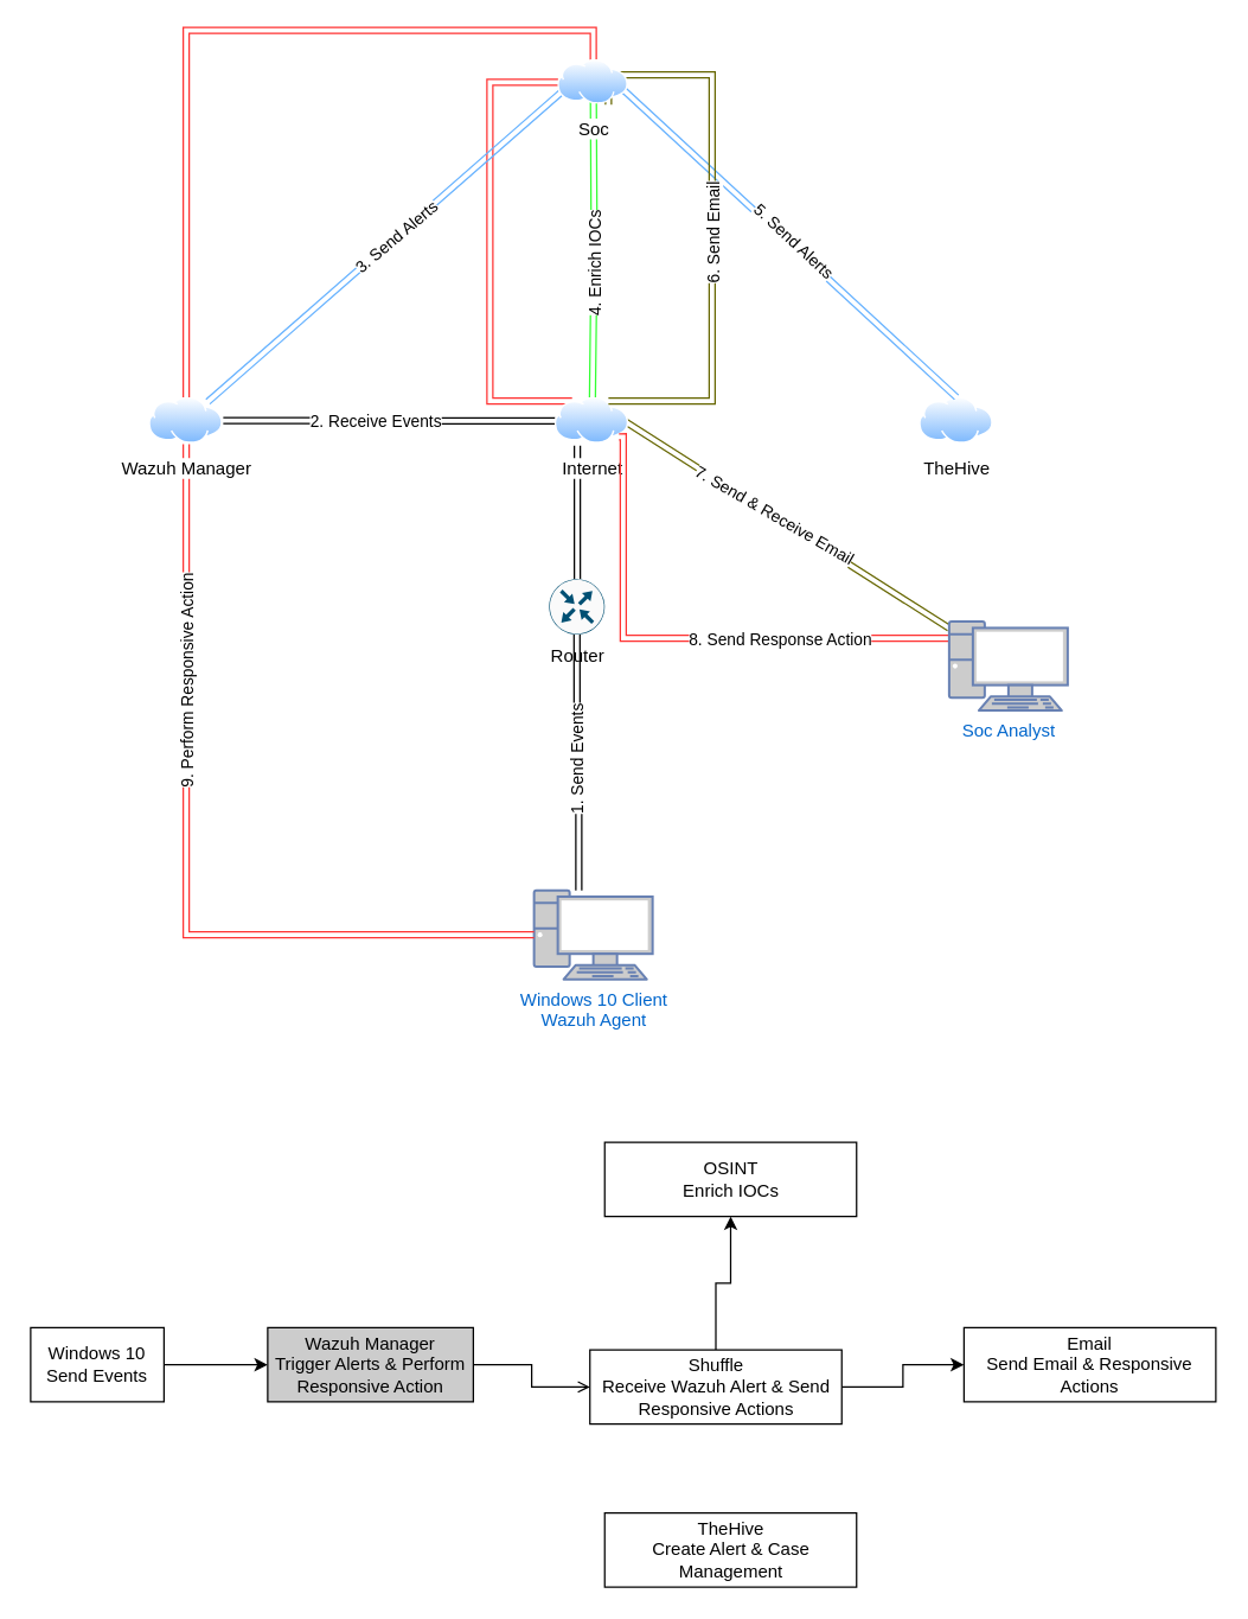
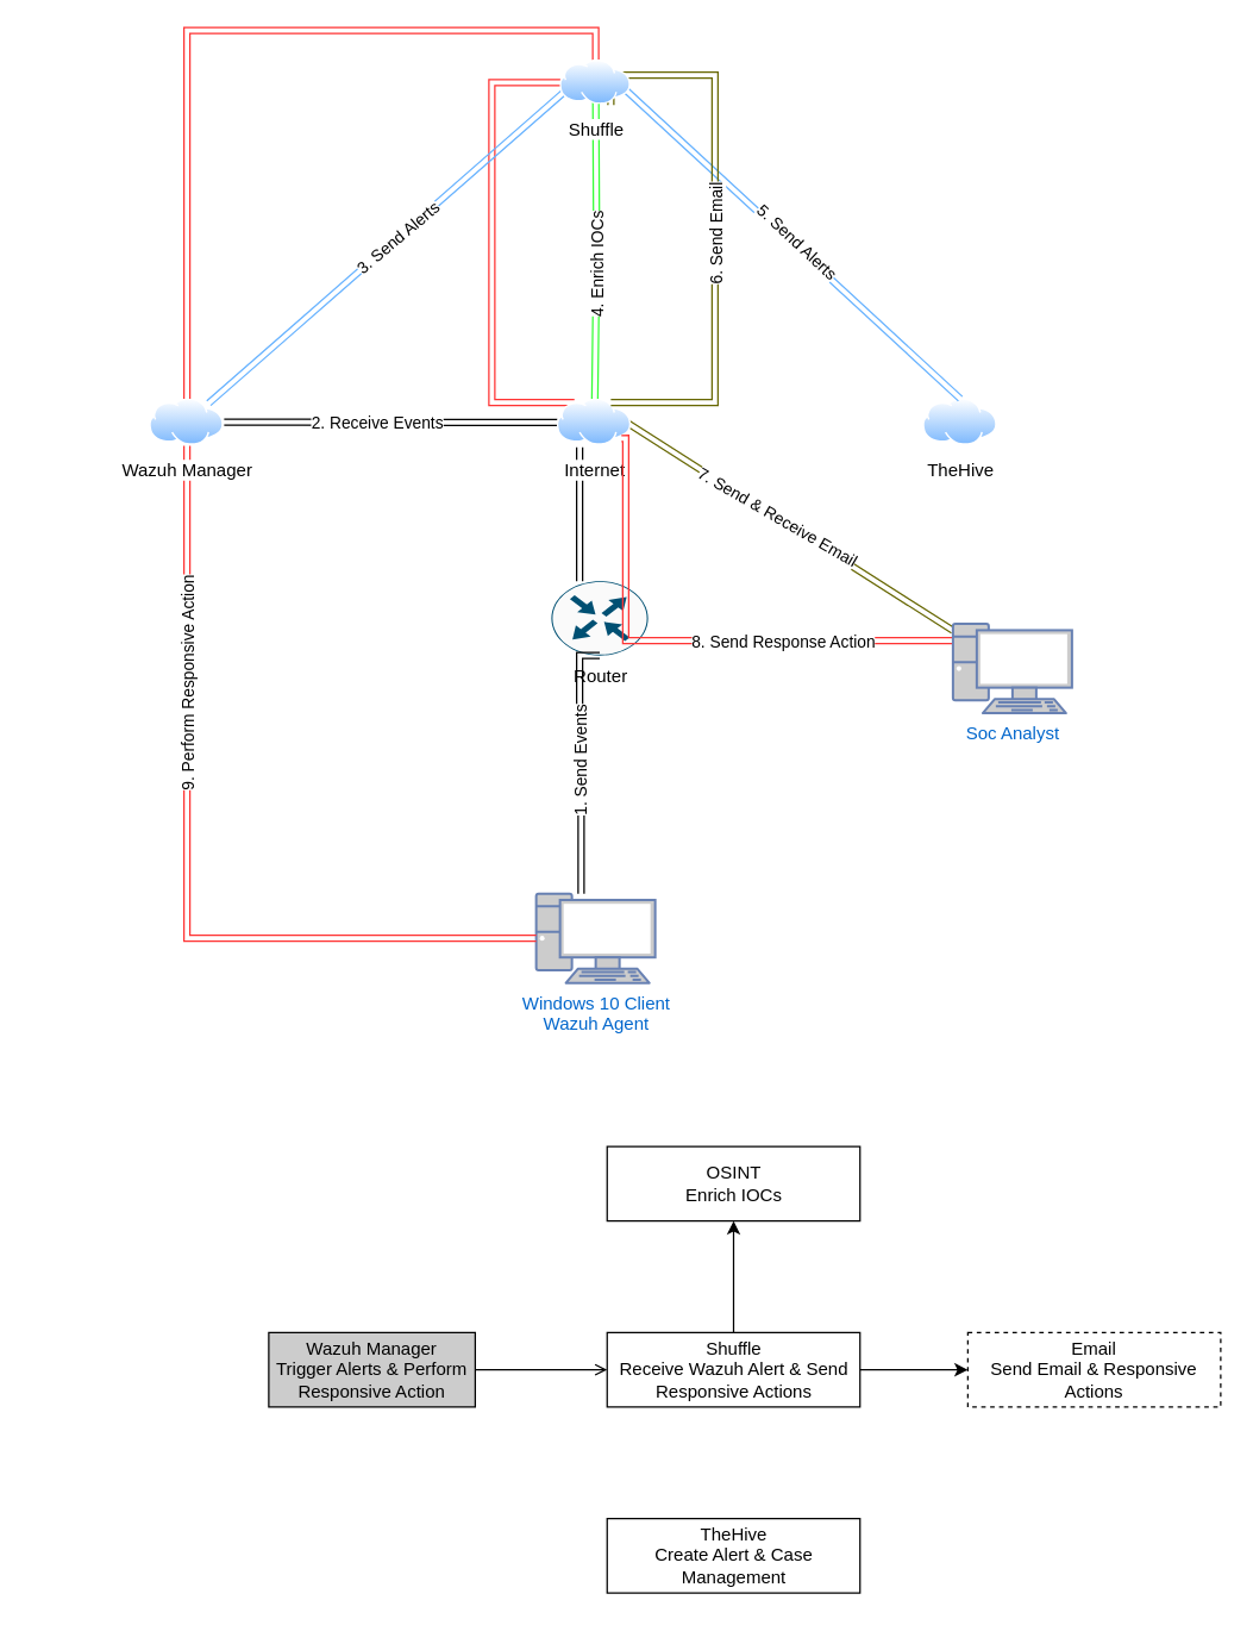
- <mxCell id="24" value="Soc" style="image;aspect=fixed;perimeter=ellipsePerimeter;html=1;align=center;shadow=0;dashed=0;spacingTop=3;image=img/lib/active_directory/internet_cloud.svg;verticalAlign=top;horizontal=1;" vertex="1" parent="1"><mxGeometry x="376" y="40" width="47.62" height="30" as="geometry" /></mxCell>
+ <mxCell id="24" value="Shuffle" style="image;aspect=fixed;perimeter=ellipsePerimeter;html=1;align=center;shadow=0;dashed=0;spacingTop=3;image=img/lib/active_directory/internet_cloud.svg;verticalAlign=top;horizontal=1;" vertex="1" parent="1"><mxGeometry x="376" y="40" width="47.62" height="30" as="geometry" /></mxCell>
- <mxCell id="4" value="Router" style="sketch=0;points=[[0.5,0,0],[1,0.5,0],[0.5,1,0],[0,0.5,0],[0.145,0.145,0],[0.856,0.145,0],[0.855,0.856,0],[0.145,0.855,0]];verticalLabelPosition=bottom;html=1;verticalAlign=top;aspect=fixed;align=center;pointerEvents=1;shape=mxgraph.cisco19.rect;prIcon=router;fillColor=#FAFAFA;strokeColor=#005073;" vertex="1" parent="1"><mxGeometry x="370" y="390" width="37.5" height="37.5" as="geometry" /></mxCell>
+ <mxCell id="4" value="Router" style="sketch=0;points=[[0.5,0,0],[1,0.5,0],[0.5,1,0],[0,0.5,0],[0.145,0.145,0],[0.856,0.145,0],[0.855,0.856,0],[0.145,0.855,0]];verticalLabelPosition=bottom;html=1;verticalAlign=top;aspect=fixed;align=center;pointerEvents=1;shape=mxgraph.cisco19.rect;prIcon=router;fillColor=#FAFAFA;strokeColor=#005073;" vertex="1" parent="1"><mxGeometry x="370" y="390" width="65" height="50" as="geometry" /></mxCell>
- <mxCell id="31" value="Windows 10&lt;br&gt;Send Events" style="whiteSpace=wrap;html=1;" vertex="1" parent="1"><mxGeometry x="20" y="895" width="90" height="50" as="geometry" /></mxCell>
- <mxCell id="30" value="" style="edgeStyle=orthogonalEdgeStyle;rounded=0;orthogonalLoop=1;jettySize=auto;html=1;" edge="1" parent="1" source="31" target="33"><mxGeometry relative="1" as="geometry" /></mxCell>
- <mxCell id="39" value="Email&lt;br&gt;Send Email &amp;amp; Responsive Actions" style="whiteSpace=wrap;html=1;" vertex="1" parent="1"><mxGeometry x="650" y="895" width="170" height="50" as="geometry" /></mxCell>
+ <mxCell id="39" value="Email&lt;br&gt;Send Email &amp;amp; Responsive Actions" style="whiteSpace=wrap;html=1;dashed=1;" vertex="1" parent="1"><mxGeometry x="650" y="895" width="170" height="50" as="geometry" /></mxCell>
- <mxCell id="36" value="Shuffle&lt;br&gt;Receive Wazuh Alert &amp;amp; Send Responsive Actions" style="whiteSpace=wrap;html=1;" vertex="1" parent="1"><mxGeometry x="397.5" y="910" width="170" height="50" as="geometry" /></mxCell>
+ <mxCell id="36" value="Shuffle&lt;br&gt;Receive Wazuh Alert &amp;amp; Send Responsive Actions" style="whiteSpace=wrap;html=1;" vertex="1" parent="1"><mxGeometry x="407.5" y="895" width="170" height="50" as="geometry" /></mxCell>
